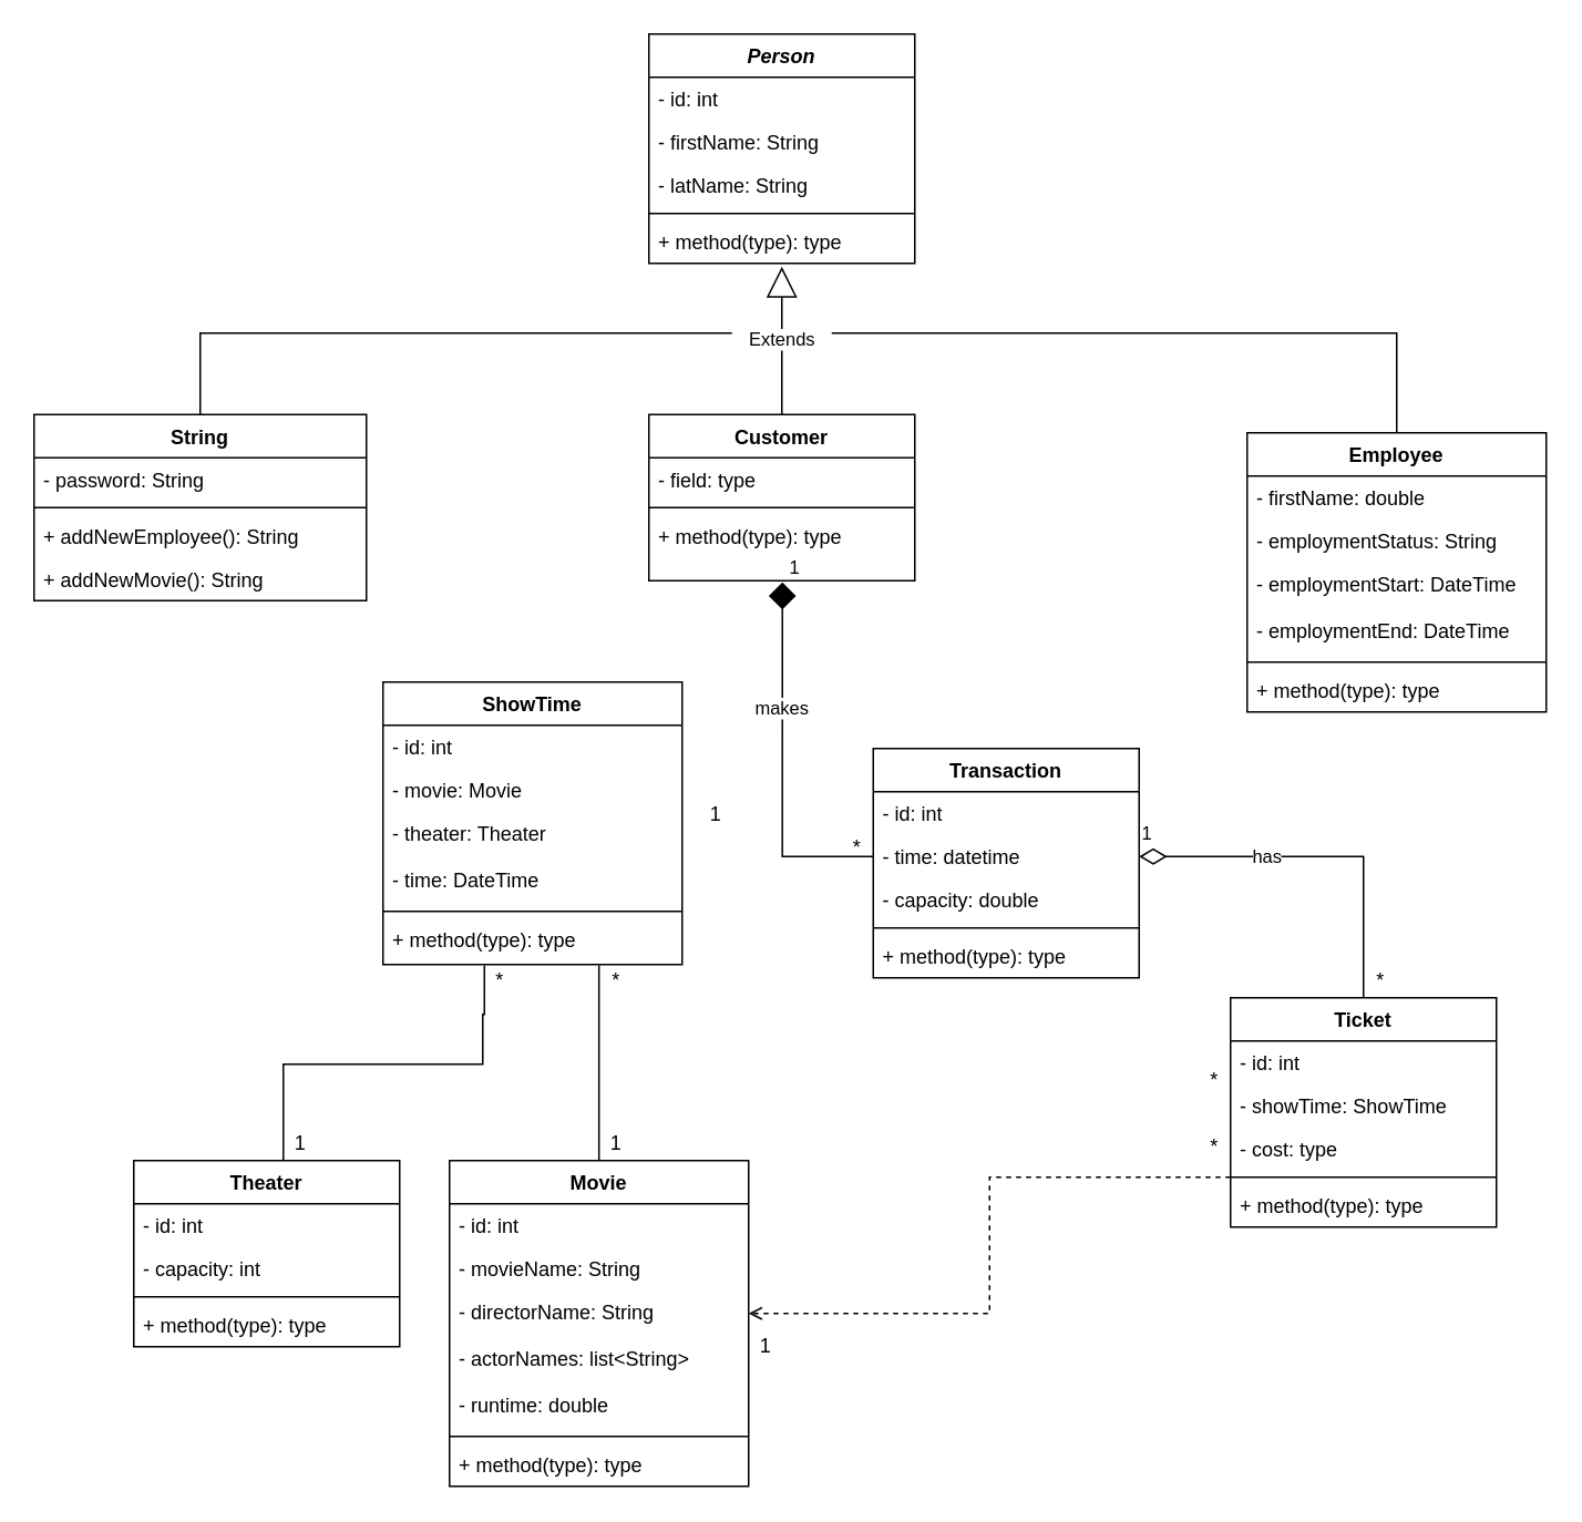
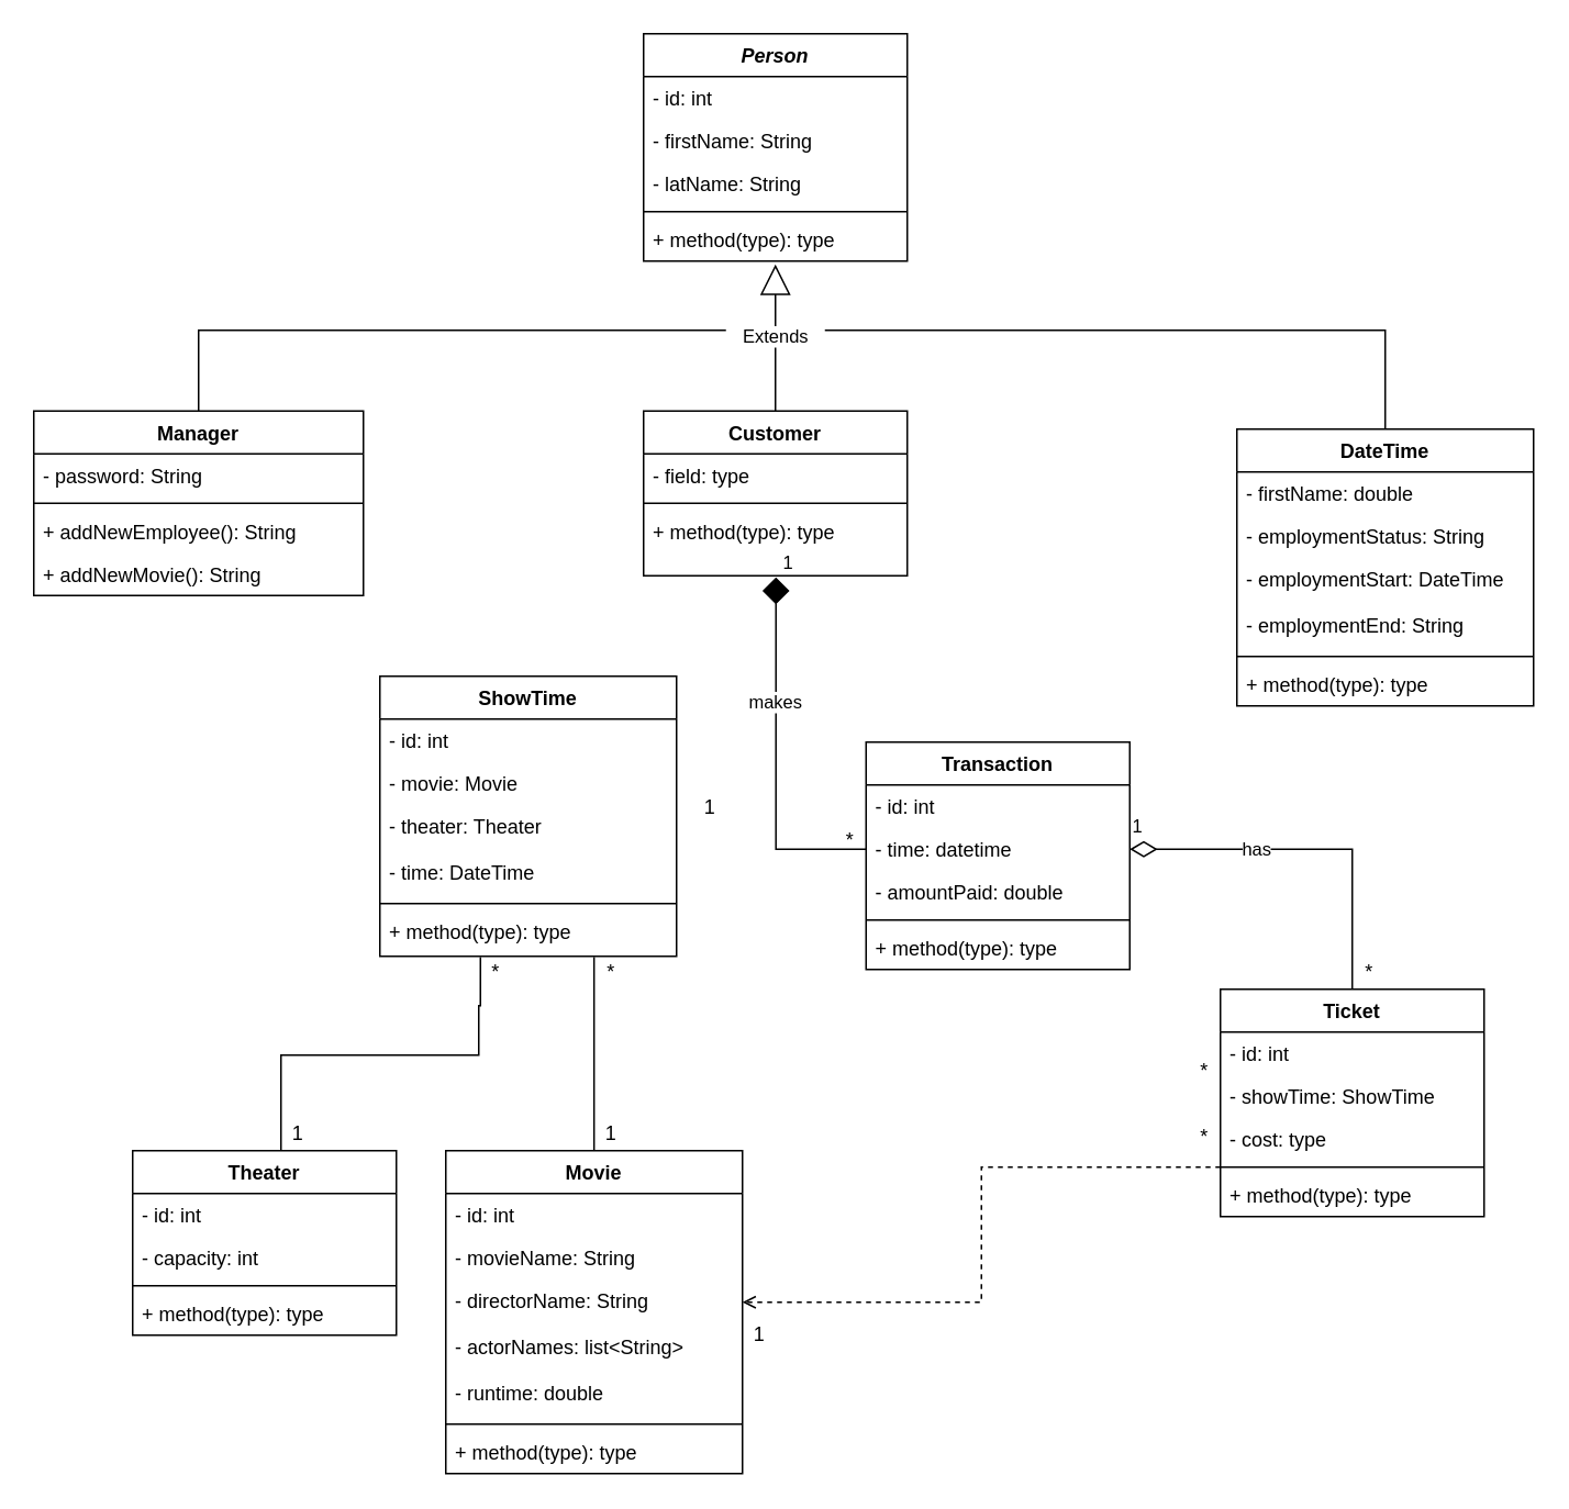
- <mxCell id="37" value="String" style="swimlane;fontStyle=1;align=center;verticalAlign=top;childLayout=stackLayout;horizontal=1;startSize=26;horizontalStack=0;resizeParent=1;resizeParentMax=0;resizeLast=0;collapsible=1;marginBottom=0;" parent="1" vertex="1"><mxGeometry x="20" y="249" width="200" height="112" as="geometry" /></mxCell>
+ <mxCell id="37" value="Manager" style="swimlane;fontStyle=1;align=center;verticalAlign=top;childLayout=stackLayout;horizontal=1;startSize=26;horizontalStack=0;resizeParent=1;resizeParentMax=0;resizeLast=0;collapsible=1;marginBottom=0;" parent="1" vertex="1"><mxGeometry x="20" y="249" width="200" height="112" as="geometry" /></mxCell>
- <mxCell id="47" value="Employee" style="swimlane;fontStyle=1;align=center;verticalAlign=top;childLayout=stackLayout;horizontal=1;startSize=26;horizontalStack=0;resizeParent=1;resizeParentMax=0;resizeLast=0;collapsible=1;marginBottom=0;" parent="1" vertex="1"><mxGeometry x="750" y="260" width="180" height="168" as="geometry" /></mxCell>
+ <mxCell id="47" value="DateTime" style="swimlane;fontStyle=1;align=center;verticalAlign=top;childLayout=stackLayout;horizontal=1;startSize=26;horizontalStack=0;resizeParent=1;resizeParentMax=0;resizeLast=0;collapsible=1;marginBottom=0;" parent="1" vertex="1"><mxGeometry x="750" y="260" width="180" height="168" as="geometry" /></mxCell>
- <mxCell id="51" value="- employmentEnd: DateTime" style="text;strokeColor=none;fillColor=none;align=left;verticalAlign=top;spacingLeft=4;spacingRight=4;overflow=hidden;rotatable=0;points=[[0,0.5],[1,0.5]];portConstraint=eastwest;" parent="47" vertex="1"><mxGeometry y="106" width="180" height="28" as="geometry" /></mxCell>
+ <mxCell id="51" value="- employmentEnd: String" style="text;strokeColor=none;fillColor=none;align=left;verticalAlign=top;spacingLeft=4;spacingRight=4;overflow=hidden;rotatable=0;points=[[0,0.5],[1,0.5]];portConstraint=eastwest;" parent="47" vertex="1"><mxGeometry y="106" width="180" height="28" as="geometry" /></mxCell>
- <mxCell id="32" value="- capacity: double" style="text;strokeColor=none;fillColor=none;align=left;verticalAlign=top;spacingLeft=4;spacingRight=4;overflow=hidden;rotatable=0;points=[[0,0.5],[1,0.5]];portConstraint=eastwest;" vertex="1" parent="29"><mxGeometry y="78" width="160" height="26" as="geometry" /></mxCell>
+ <mxCell id="32" value="- amountPaid: double" style="text;strokeColor=none;fillColor=none;align=left;verticalAlign=top;spacingLeft=4;spacingRight=4;overflow=hidden;rotatable=0;points=[[0,0.5],[1,0.5]];portConstraint=eastwest;" vertex="1" parent="29"><mxGeometry y="78" width="160" height="26" as="geometry" /></mxCell>
